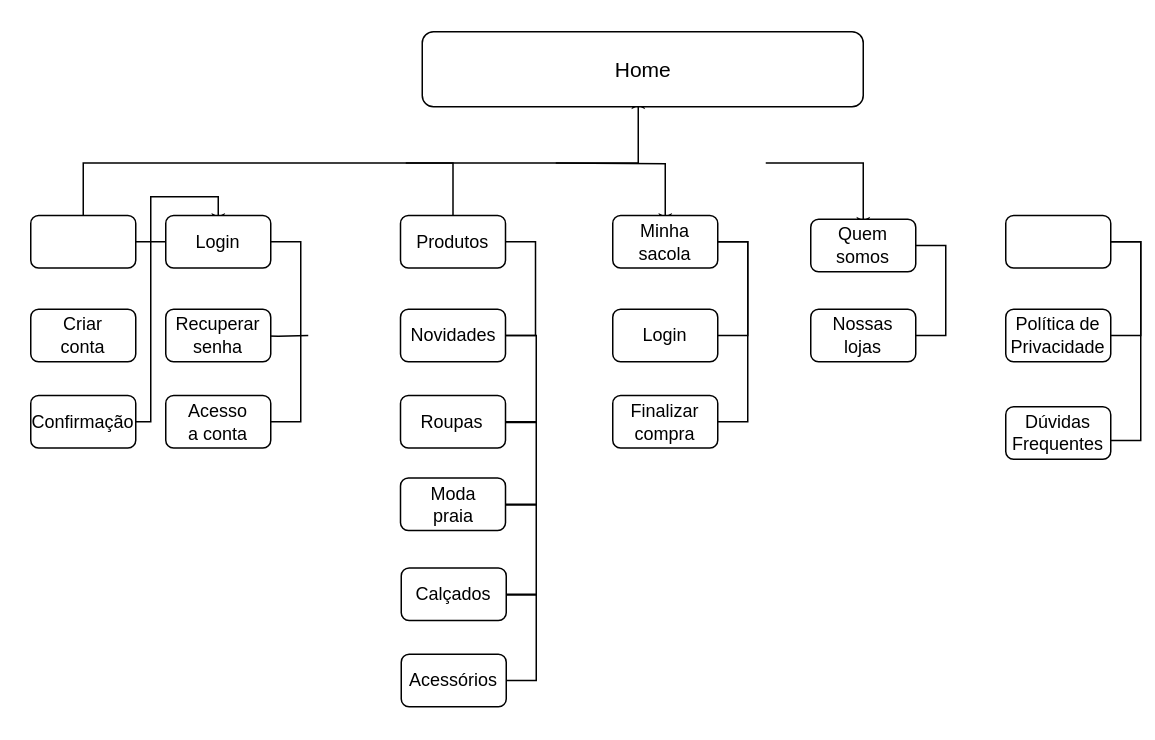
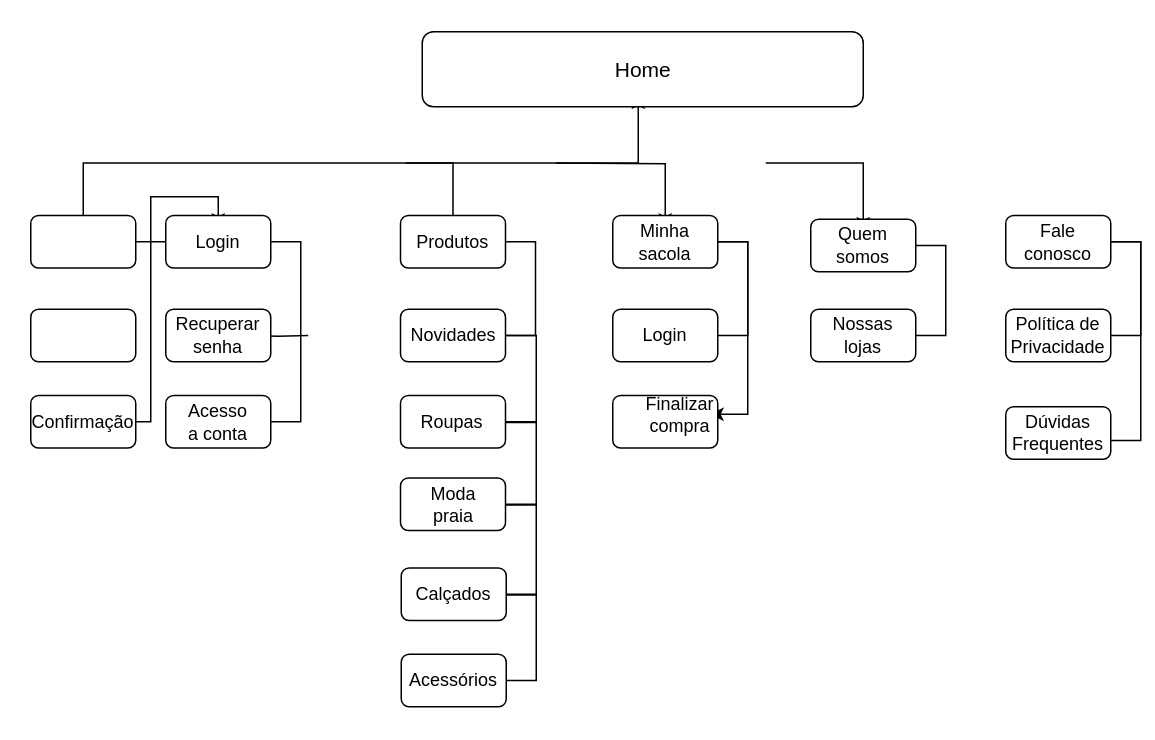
+ <mxCell id="24" value="Fale conosco" style="text;html=1;strokeColor=none;fillColor=none;align=center;verticalAlign=middle;whiteSpace=wrap;rounded=0;" parent="1" vertex="1"><mxGeometry x="685" y="150.5" width="40" height="20" as="geometry" /></mxCell>
- <mxCell id="33" value="Criar conta" style="text;html=1;strokeColor=none;fillColor=none;align=center;verticalAlign=middle;whiteSpace=wrap;rounded=0;" vertex="1" parent="1"><mxGeometry x="35" y="213" width="40" height="20" as="geometry" /></mxCell>
- <mxCell id="53" value="Finalizar compra" style="text;html=1;strokeColor=none;fillColor=none;align=center;verticalAlign=middle;whiteSpace=wrap;rounded=0;" vertex="1" parent="1"><mxGeometry x="423" y="270.5" width="40" height="20" as="geometry" /></mxCell>
+ <mxCell id="53" value="Finalizar compra" style="text;html=1;strokeColor=none;fillColor=none;align=center;verticalAlign=middle;whiteSpace=wrap;rounded=0;" vertex="1" parent="1"><mxGeometry x="433" y="265.5" width="40" height="20" as="geometry" /></mxCell>
